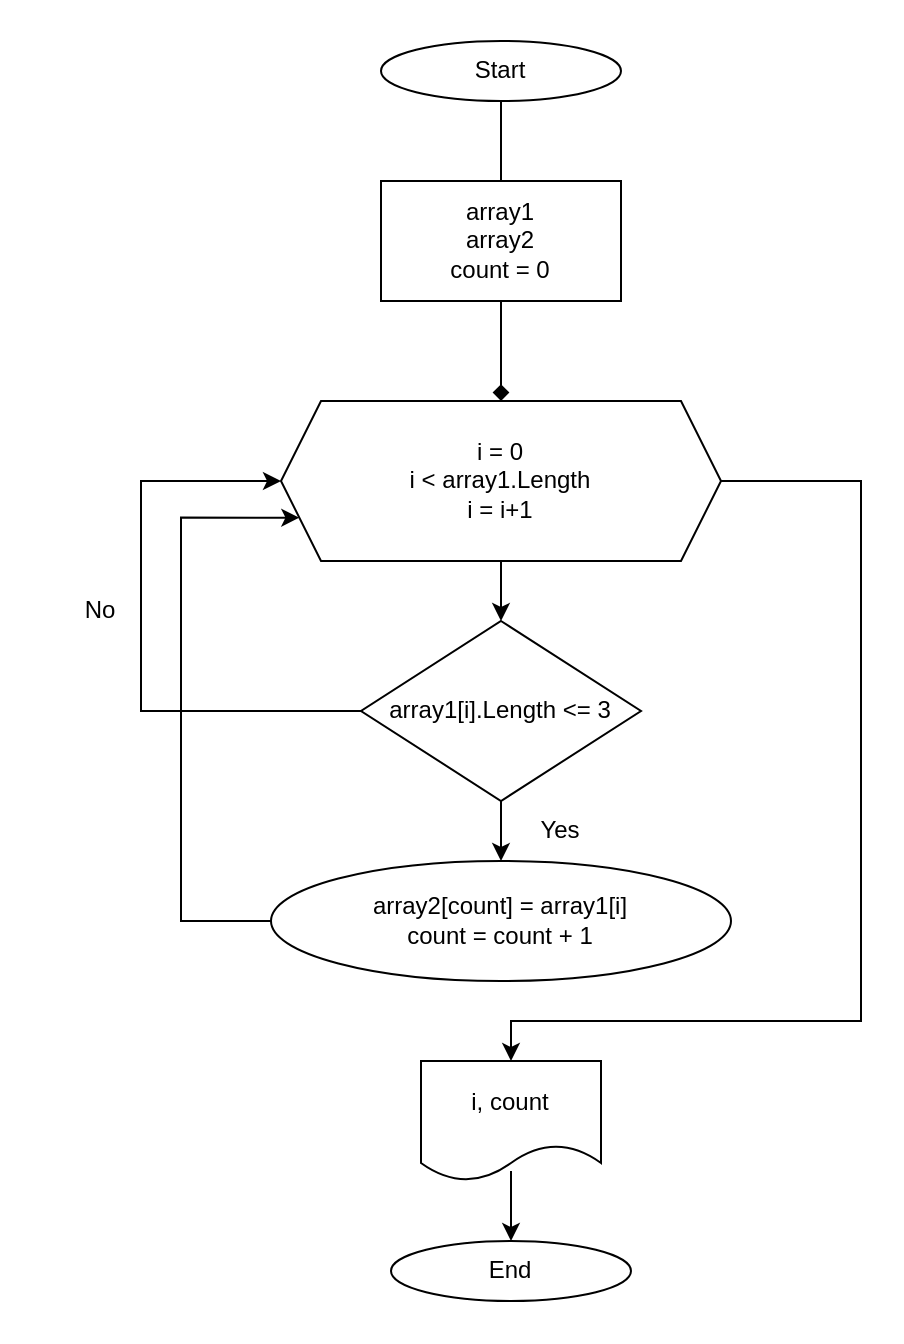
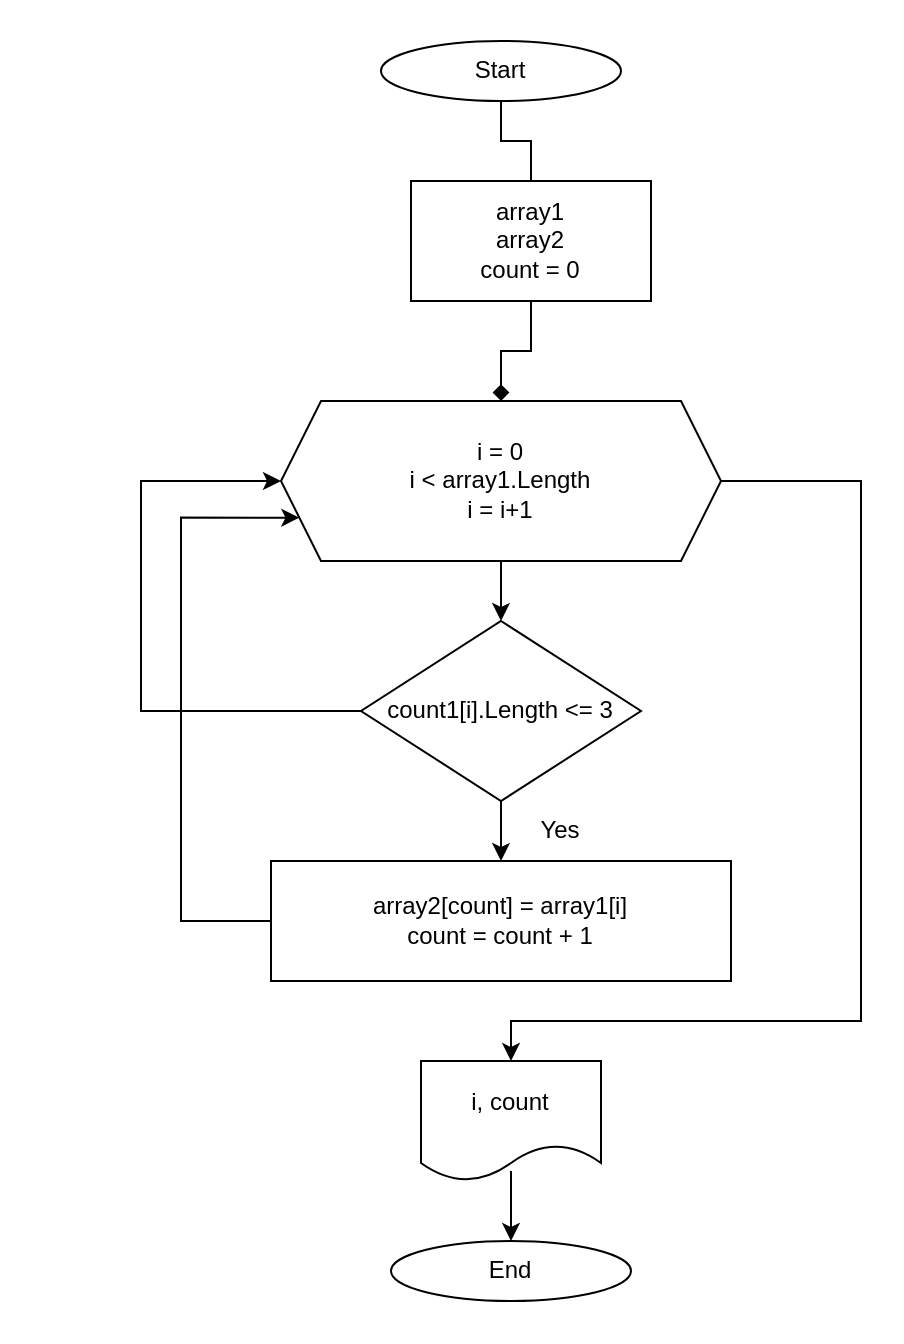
- <mxCell id="5" value="array1&lt;br&gt;array2&lt;br&gt;count = 0" style="rounded=0;whiteSpace=wrap;html=1;" vertex="1" parent="1"><mxGeometry x="190" y="90" width="120" height="60" as="geometry" /></mxCell>
+ <mxCell id="5" value="array1&lt;br&gt;array2&lt;br&gt;count = 0" style="rounded=0;whiteSpace=wrap;html=1;" vertex="1" parent="1"><mxGeometry x="205" y="90" width="120" height="60" as="geometry" /></mxCell>
- <mxCell id="15" value="No" style="text;html=1;strokeColor=none;fillColor=none;align=center;verticalAlign=middle;whiteSpace=wrap;rounded=0;" vertex="1" parent="1"><mxGeometry x="20" y="290" width="60" height="30" as="geometry" /></mxCell>
- <mxCell id="11" value="array1[i].Length &amp;lt;= 3" style="rhombus;whiteSpace=wrap;html=1;" vertex="1" parent="1"><mxGeometry x="180" y="310" width="140" height="90" as="geometry" /></mxCell>
+ <mxCell id="11" value="count1[i].Length &amp;lt;= 3" style="rhombus;whiteSpace=wrap;html=1;" vertex="1" parent="1"><mxGeometry x="180" y="310" width="140" height="90" as="geometry" /></mxCell>
- <mxCell id="13" value="array2[count] = array1[i]&lt;br&gt;count = count + 1" style="ellipse;whiteSpace=wrap;html=1;" vertex="1" parent="1"><mxGeometry x="135" y="430" width="230" height="60" as="geometry" /></mxCell>
+ <mxCell id="13" value="array2[count] = array1[i]&lt;br&gt;count = count + 1" style="rounded=0;whiteSpace=wrap;html=1;" vertex="1" parent="1"><mxGeometry x="135" y="430" width="230" height="60" as="geometry" /></mxCell>
